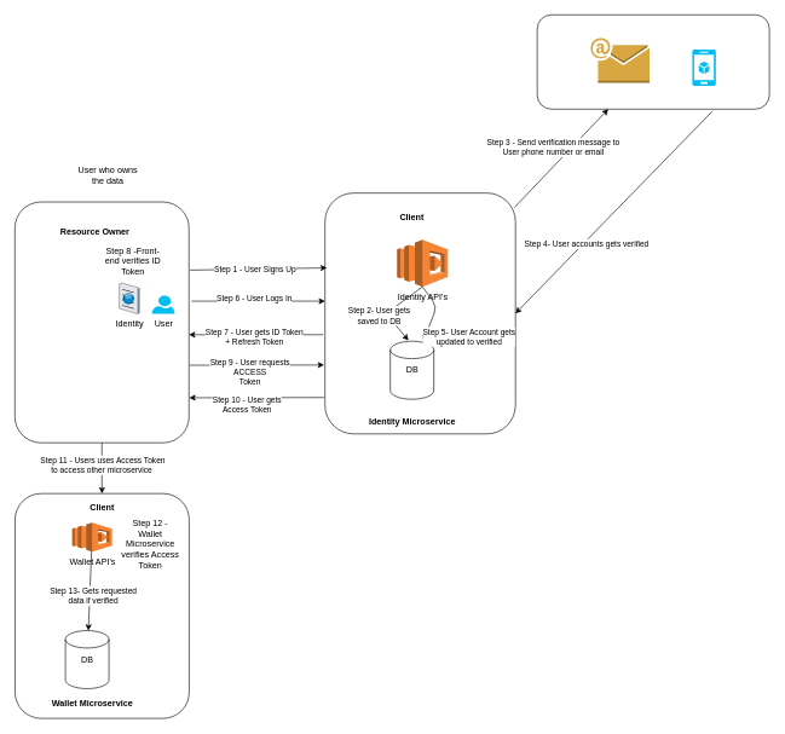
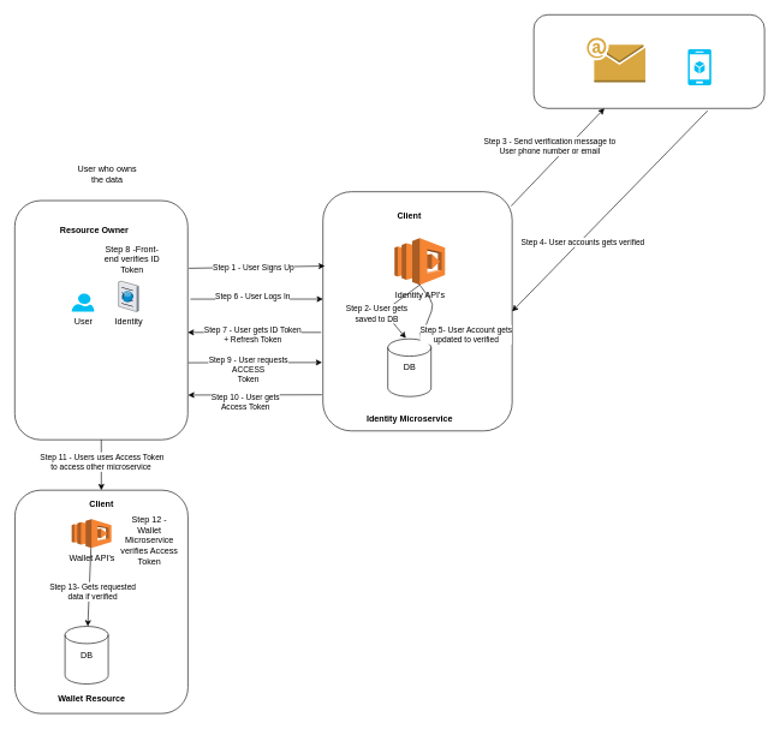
- <mxCell id="6" value="User" style="verticalLabelPosition=bottom;html=1;verticalAlign=top;align=center;strokeColor=none;fillColor=#00BEF2;shape=mxgraph.azure.user;" parent="1" vertex="1"><mxGeometry x="209" y="406.97" width="31.25" height="25" as="geometry" /></mxCell>
+ <mxCell id="6" value="User" style="verticalLabelPosition=bottom;html=1;verticalAlign=top;align=center;strokeColor=none;fillColor=#00BEF2;shape=mxgraph.azure.user;" parent="1" vertex="1"><mxGeometry x="99" y="406.97" width="31.25" height="25" as="geometry" /></mxCell>
- <mxCell id="41" value="Wallet Microservice" style="text;html=1;strokeColor=none;fillColor=none;align=center;verticalAlign=middle;whiteSpace=wrap;rounded=0;fontStyle=1" vertex="1" parent="1"><mxGeometry x="61.5" y="960" width="130" height="20" as="geometry" /></mxCell>
+ <mxCell id="41" value="Wallet Resource" style="text;html=1;strokeColor=none;fillColor=none;align=center;verticalAlign=middle;whiteSpace=wrap;rounded=0;fontStyle=1" vertex="1" parent="1"><mxGeometry x="61.5" y="960" width="130" height="20" as="geometry" /></mxCell>
